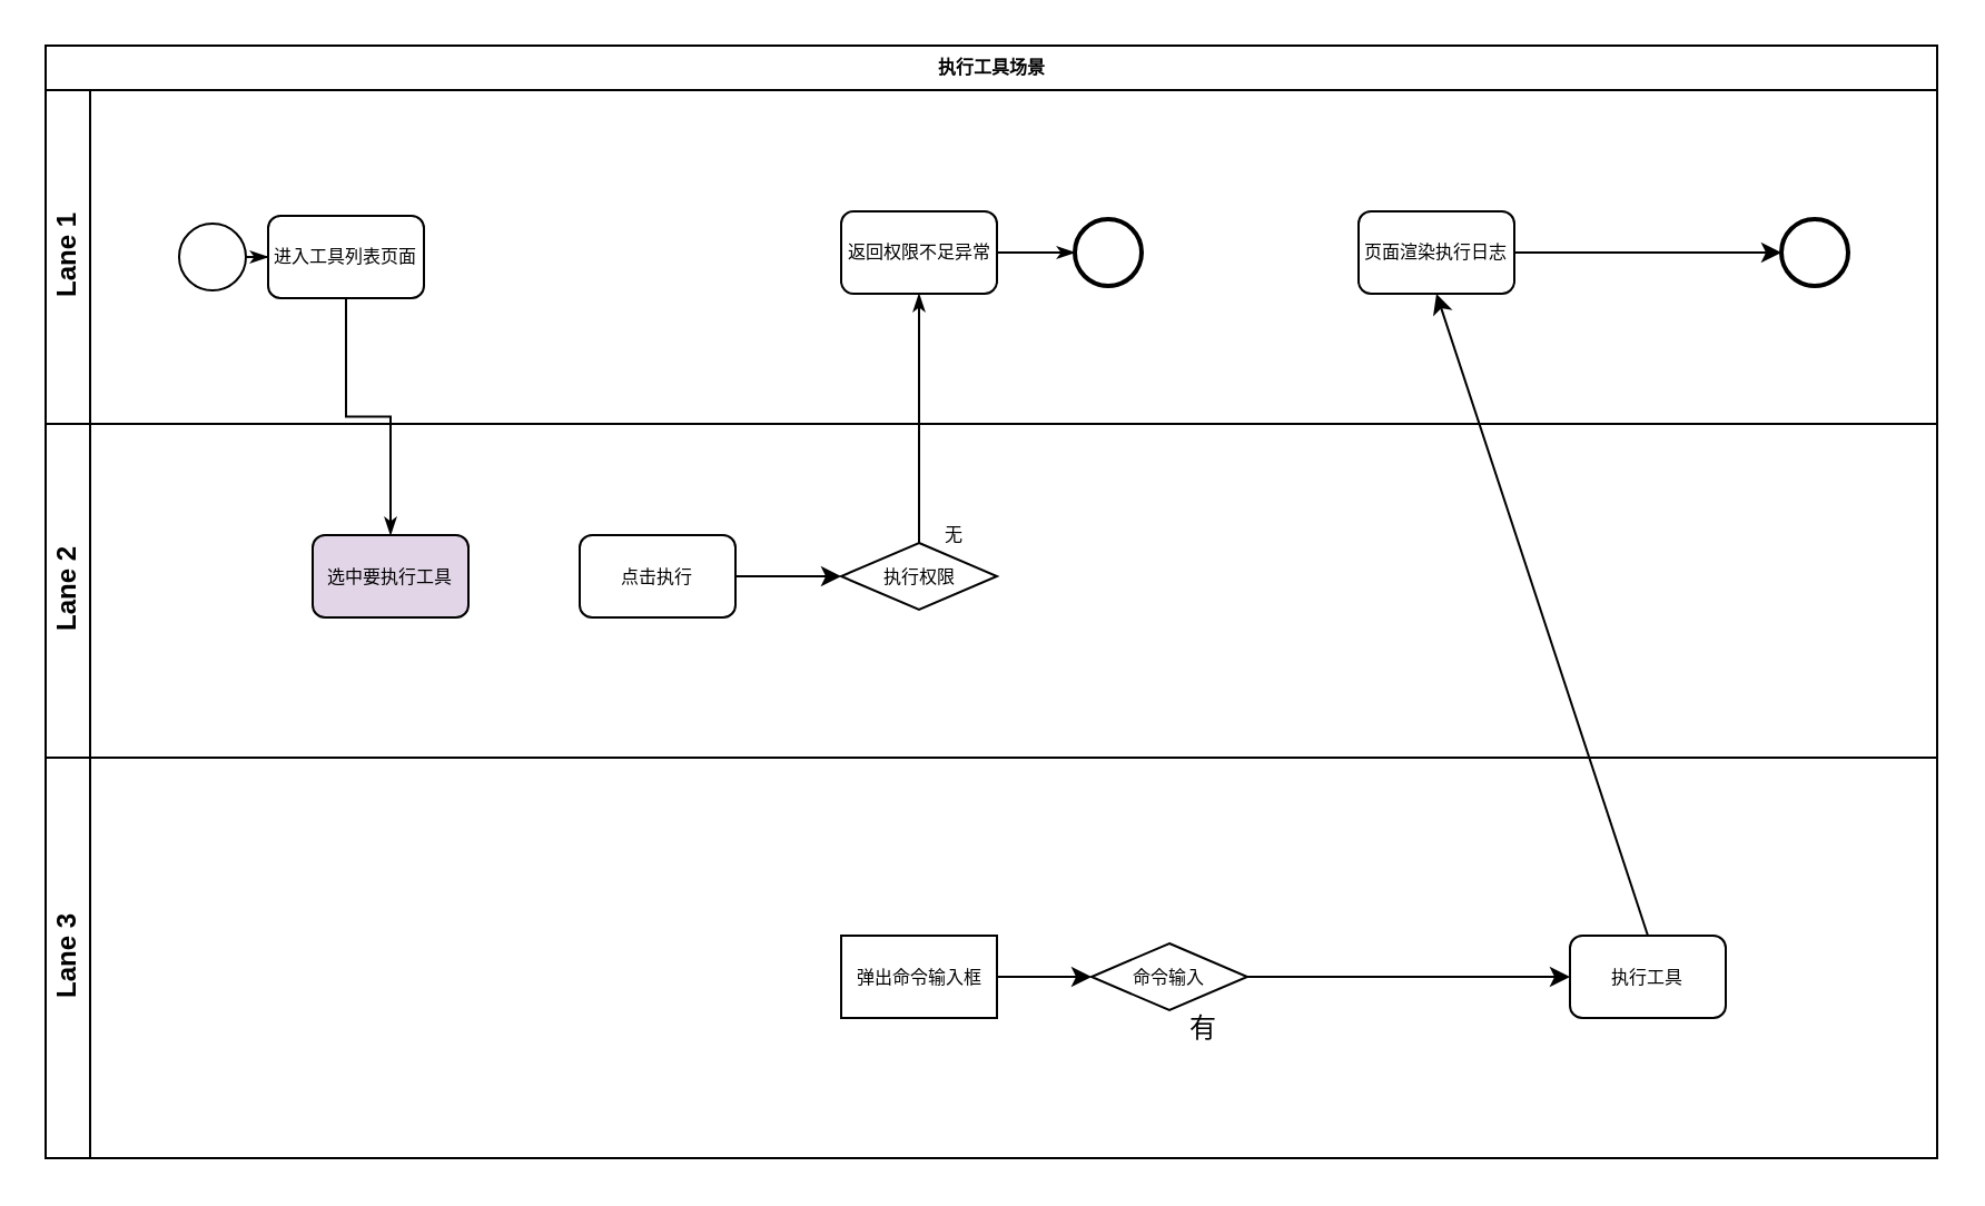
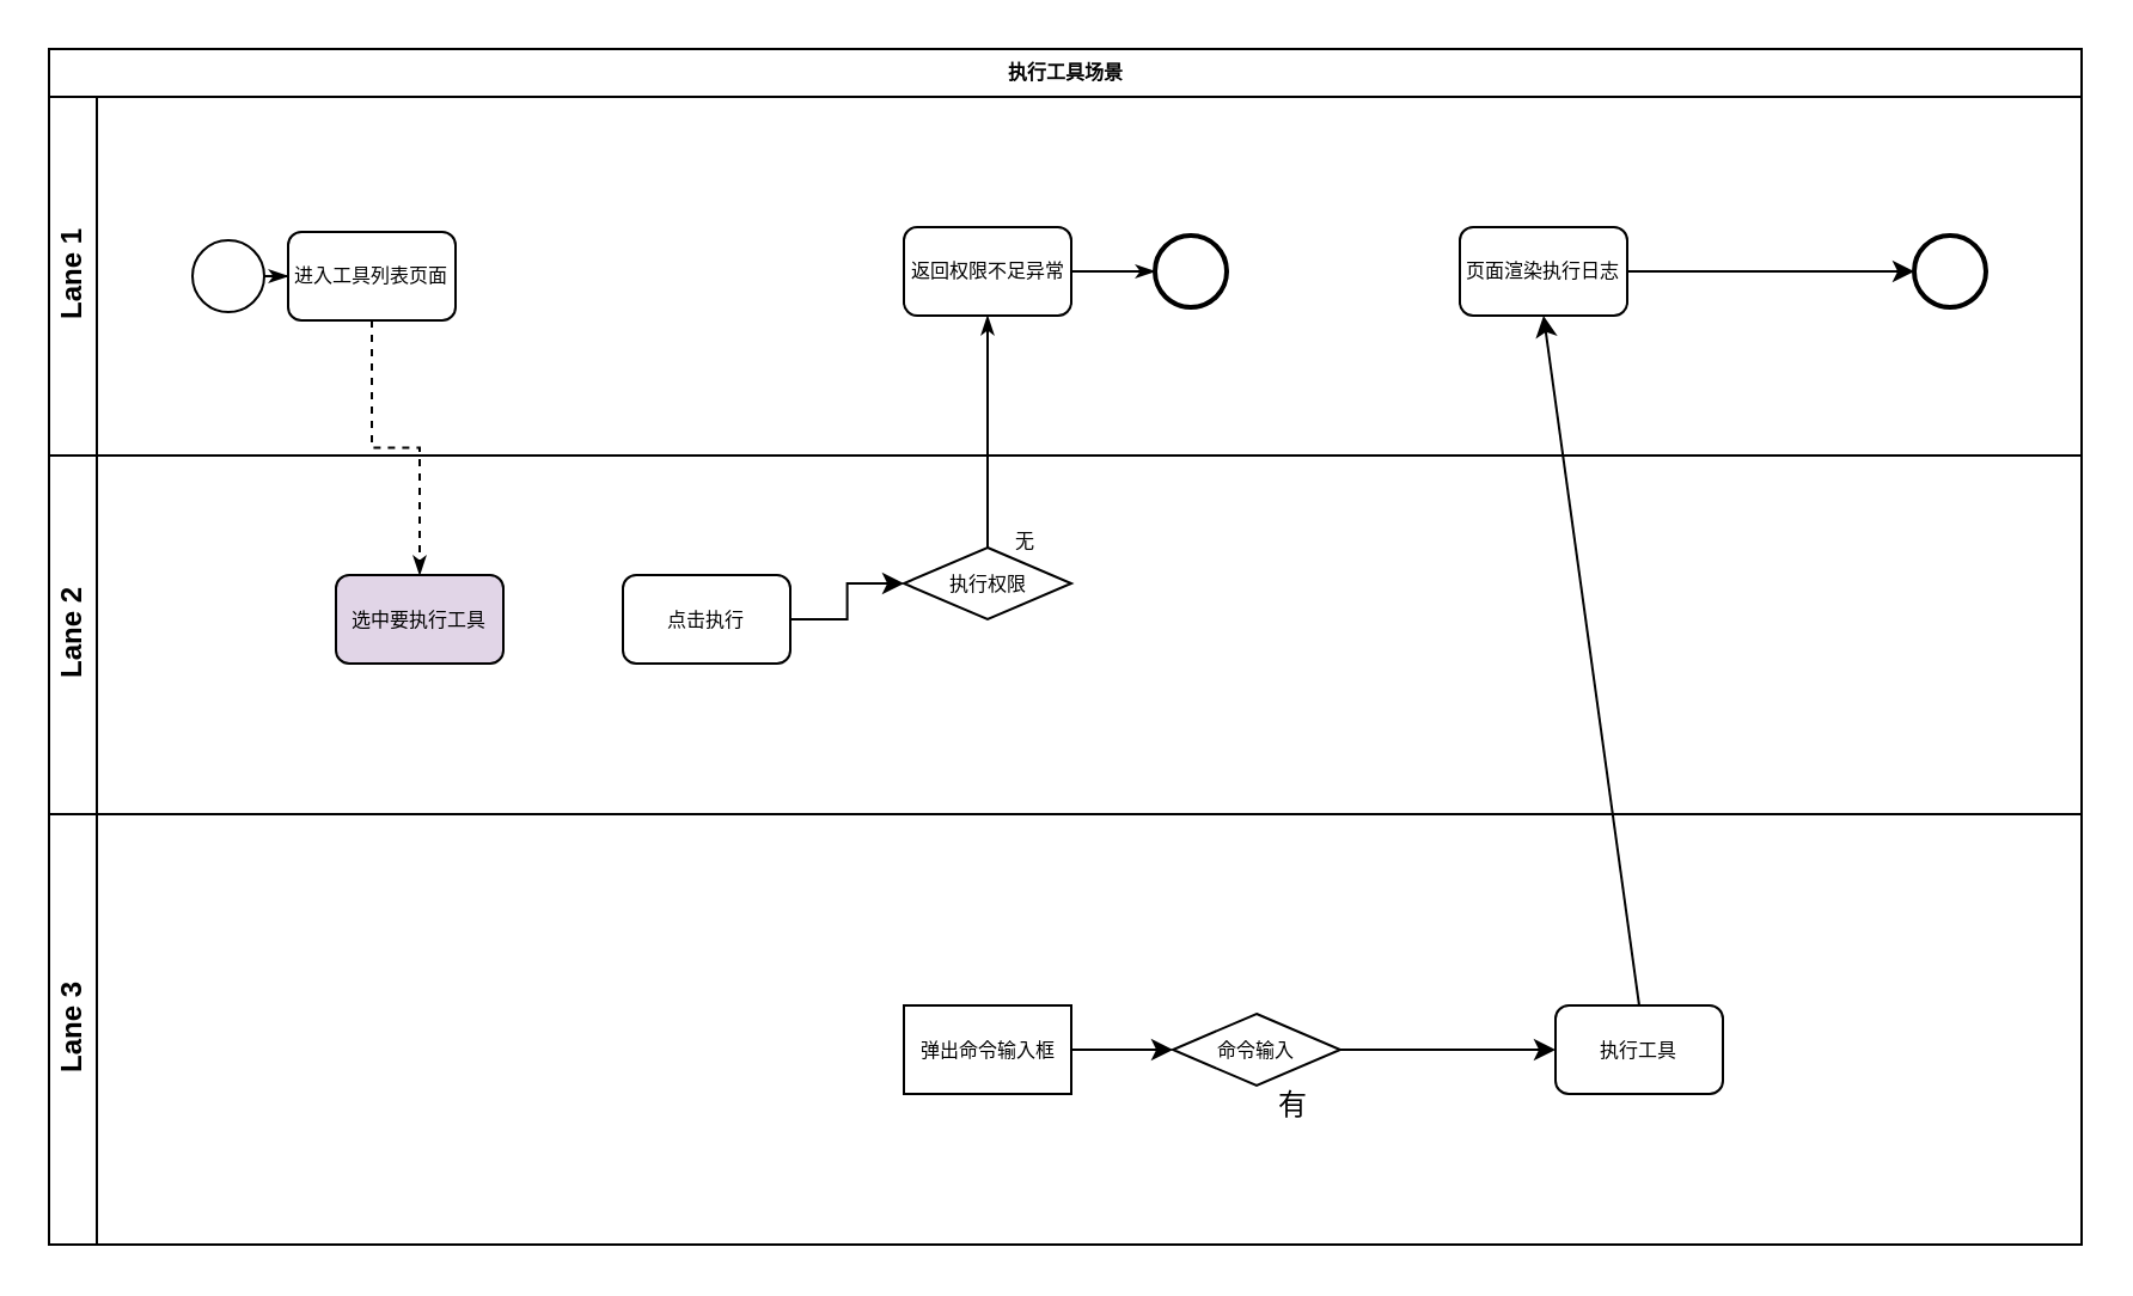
- <mxCell id="26" style="edgeStyle=orthogonalEdgeStyle;rounded=0;html=1;labelBackgroundColor=none;startArrow=none;startFill=0;startSize=5;endArrow=classicThin;endFill=1;endSize=5;jettySize=auto;orthogonalLoop=1;strokeWidth=1;fontFamily=Verdana;fontSize=8" parent="2" source="6" target="15" edge="1"><mxGeometry relative="1" as="geometry" /></mxCell>
+ <mxCell id="26" style="edgeStyle=orthogonalEdgeStyle;rounded=0;html=1;labelBackgroundColor=none;startArrow=none;startFill=0;startSize=5;endArrow=classicThin;endFill=1;endSize=5;jettySize=auto;orthogonalLoop=1;strokeWidth=1;fontFamily=Verdana;fontSize=8;dashed=1;" parent="2" source="6" target="15" edge="1"><mxGeometry relative="1" as="geometry" /></mxCell>
- <mxCell id="16" value="执行权限" style="strokeWidth=1;html=1;shape=mxgraph.flowchart.decision;whiteSpace=wrap;rounded=1;shadow=0;labelBackgroundColor=none;fontFamily=Verdana;fontSize=8;align=center;" parent="14" vertex="1"><mxGeometry x="357.5" y="53.5" width="70" height="30" as="geometry" /></mxCell>
+ <mxCell id="16" value="执行权限" style="strokeWidth=1;html=1;shape=mxgraph.flowchart.decision;whiteSpace=wrap;rounded=1;shadow=0;labelBackgroundColor=none;fontFamily=Verdana;fontSize=8;align=center;" parent="14" vertex="1"><mxGeometry x="357.5" y="38.5" width="70" height="30" as="geometry" /></mxCell>
- <mxCell id="23" value="执行工具" style="rounded=1;whiteSpace=wrap;html=1;shadow=0;labelBackgroundColor=none;strokeWidth=1;fontFamily=Verdana;fontSize=8;align=center;" parent="20" vertex="1"><mxGeometry x="685" y="80" width="70" height="37" as="geometry" /></mxCell>
+ <mxCell id="23" value="执行工具" style="rounded=1;whiteSpace=wrap;html=1;shadow=0;labelBackgroundColor=none;strokeWidth=1;fontFamily=Verdana;fontSize=8;align=center;" parent="20" vertex="1"><mxGeometry x="630" y="80" width="70" height="37" as="geometry" /></mxCell>
